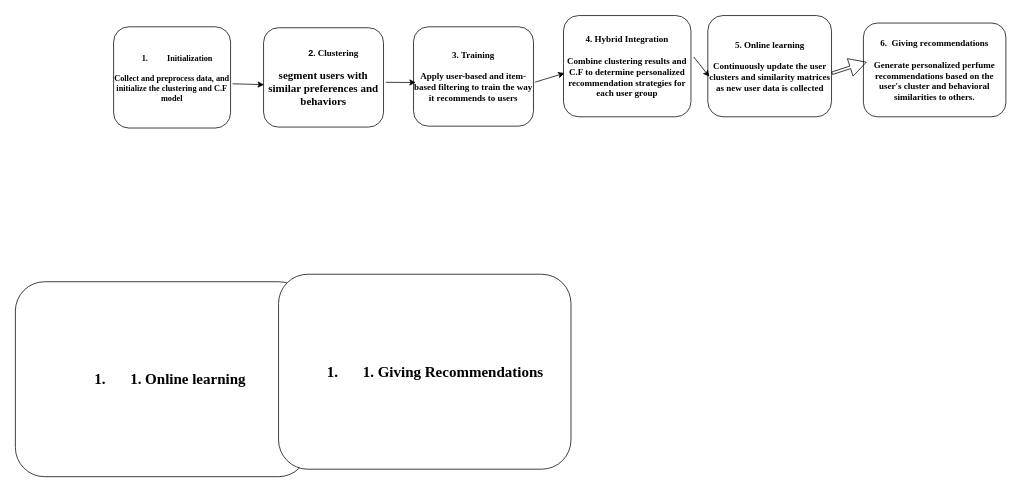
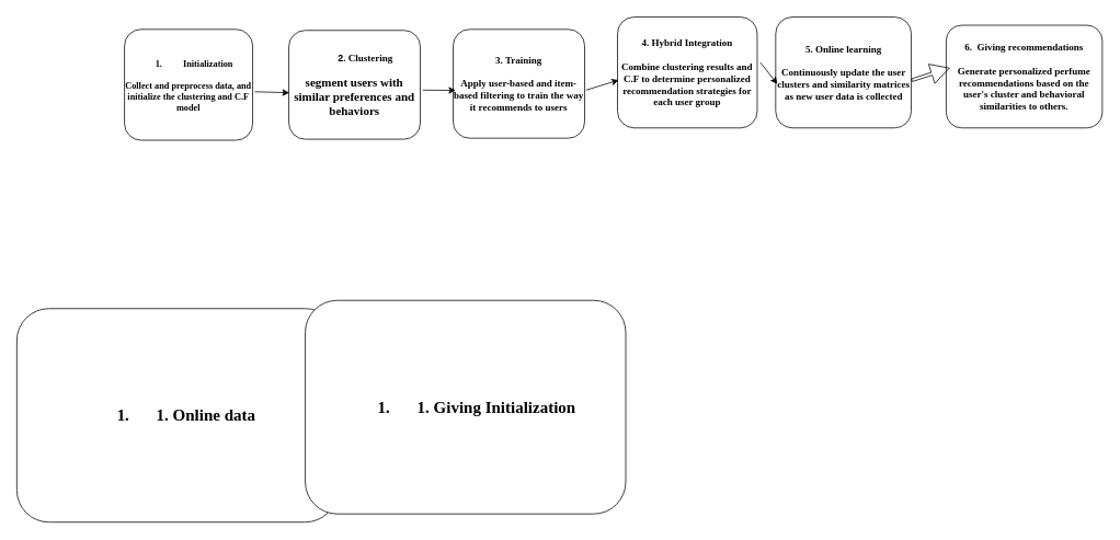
- <mxCell id="4" value="&lt;span id=&quot;docs-internal-guid-ec489c87-7fff-a89d-b190-7d89542970eb&quot;&gt;&lt;font style=&quot;color: light-dark(rgb(0, 0, 0), rgb(255, 255, 255));&quot;&gt;&lt;ol style=&quot;margin-top:0;margin-bottom:0;padding-inline-start:48px;&quot;&gt;&lt;li aria-level=&quot;1&quot; style=&quot;list-style-type: decimal; font-size: 15pt; font-family: Lora, serif; background-color: transparent; font-weight: 700; font-variant-numeric: normal; font-variant-east-asian: normal; font-variant-alternates: normal; font-variant-position: normal; font-variant-emoji: normal; vertical-align: baseline; white-space-collapse: preserve;&quot; dir=&quot;ltr&quot;&gt;&lt;p role=&quot;presentation&quot; style=&quot;line-height: 1.38; margin-top: 0pt; margin-bottom: 0pt;&quot; dir=&quot;ltr&quot;&gt;&lt;span id=&quot;docs-internal-guid-731f6139-7fff-8b46-1de5-6358d84a59c4&quot; style=&quot;font-weight:normal;&quot;&gt;&lt;/span&gt;&lt;/p&gt;&lt;ol style=&quot;margin-top:0;margin-bottom:0;padding-inline-start:48px;&quot;&gt;&lt;li aria-level=&quot;1&quot; style=&quot;list-style-type:decimal;font-size:15pt;font-family:Lora,serif;color:#000000;background-color:transparent;font-weight:700;font-style:normal;font-variant:normal;text-decoration:none;vertical-align:baseline;white-space:pre;&quot; dir=&quot;ltr&quot;&gt;&lt;p role=&quot;presentation&quot; style=&quot;line-height:1.38;margin-top:0pt;margin-bottom:0pt;&quot; dir=&quot;ltr&quot;&gt;&lt;span style=&quot;font-size:15pt;font-family:Lora,serif;color:#000000;background-color:transparent;font-weight:700;font-style:normal;font-variant:normal;text-decoration:none;vertical-align:baseline;white-space:pre;white-space:pre-wrap;&quot;&gt;Giving Recommendations&lt;/span&gt;&lt;/p&gt;&lt;/li&gt;&lt;/ol&gt;&lt;/li&gt;&lt;/ol&gt;&lt;/font&gt;&lt;/span&gt;" style="rounded=1;whiteSpace=wrap;html=1;" vertex="1" parent="1"><mxGeometry x="371" y="365" width="390" height="260" as="geometry" /></mxCell>
+ <mxCell id="4" value="&lt;span id=&quot;docs-internal-guid-ec489c87-7fff-a89d-b190-7d89542970eb&quot;&gt;&lt;font style=&quot;color: light-dark(rgb(0, 0, 0), rgb(255, 255, 255));&quot;&gt;&lt;ol style=&quot;margin-top:0;margin-bottom:0;padding-inline-start:48px;&quot;&gt;&lt;li aria-level=&quot;1&quot; style=&quot;list-style-type: decimal; font-size: 15pt; font-family: Lora, serif; background-color: transparent; font-weight: 700; font-variant-numeric: normal; font-variant-east-asian: normal; font-variant-alternates: normal; font-variant-position: normal; font-variant-emoji: normal; vertical-align: baseline; white-space-collapse: preserve;&quot; dir=&quot;ltr&quot;&gt;&lt;p role=&quot;presentation&quot; style=&quot;line-height: 1.38; margin-top: 0pt; margin-bottom: 0pt;&quot; dir=&quot;ltr&quot;&gt;&lt;span id=&quot;docs-internal-guid-731f6139-7fff-8b46-1de5-6358d84a59c4&quot; style=&quot;font-weight:normal;&quot;&gt;&lt;/span&gt;&lt;/p&gt;&lt;ol style=&quot;margin-top:0;margin-bottom:0;padding-inline-start:48px;&quot;&gt;&lt;li aria-level=&quot;1&quot; style=&quot;list-style-type:decimal;font-size:15pt;font-family:Lora,serif;color:#000000;background-color:transparent;font-weight:700;font-style:normal;font-variant:normal;text-decoration:none;vertical-align:baseline;white-space:pre;&quot; dir=&quot;ltr&quot;&gt;&lt;p role=&quot;presentation&quot; style=&quot;line-height:1.38;margin-top:0pt;margin-bottom:0pt;&quot; dir=&quot;ltr&quot;&gt;&lt;span style=&quot;font-size:15pt;font-family:Lora,serif;color:#000000;background-color:transparent;font-weight:700;font-style:normal;font-variant:normal;text-decoration:none;vertical-align:baseline;white-space:pre;white-space:pre-wrap;&quot;&gt;Giving Initialization&lt;/span&gt;&lt;/p&gt;&lt;/li&gt;&lt;/ol&gt;&lt;/li&gt;&lt;/ol&gt;&lt;/font&gt;&lt;/span&gt;" style="rounded=1;whiteSpace=wrap;html=1;" vertex="1" parent="1"><mxGeometry x="371" y="365" width="390" height="260" as="geometry" /></mxCell>
- <mxCell id="3" value="&lt;span id=&quot;docs-internal-guid-ec489c87-7fff-a89d-b190-7d89542970eb&quot;&gt;&lt;font style=&quot;color: light-dark(rgb(0, 0, 0), rgb(255, 255, 255));&quot;&gt;&lt;ol style=&quot;margin-top:0;margin-bottom:0;padding-inline-start:48px;&quot;&gt;&lt;li aria-level=&quot;1&quot; style=&quot;list-style-type: decimal; font-size: 15pt; font-family: Lora, serif; background-color: transparent; font-weight: 700; font-variant-numeric: normal; font-variant-east-asian: normal; font-variant-alternates: normal; font-variant-position: normal; font-variant-emoji: normal; vertical-align: baseline; white-space-collapse: preserve;&quot; dir=&quot;ltr&quot;&gt;&lt;p role=&quot;presentation&quot; style=&quot;line-height: 1.38; margin-top: 0pt; margin-bottom: 0pt;&quot; dir=&quot;ltr&quot;&gt;&lt;span id=&quot;docs-internal-guid-23b6f8d5-7fff-752d-ab61-a783120b3046&quot; style=&quot;font-weight:normal;&quot;&gt;&lt;/span&gt;&lt;/p&gt;&lt;ol style=&quot;margin-top:0;margin-bottom:0;padding-inline-start:48px;&quot;&gt;&lt;li aria-level=&quot;1&quot; style=&quot;list-style-type:decimal;font-size:15pt;font-family:Lora,serif;color:#000000;background-color:transparent;font-weight:700;font-style:normal;font-variant:normal;text-decoration:none;vertical-align:baseline;white-space:pre;&quot; dir=&quot;ltr&quot;&gt;&lt;p role=&quot;presentation&quot; style=&quot;line-height:1.38;margin-top:0pt;margin-bottom:0pt;&quot; dir=&quot;ltr&quot;&gt;&lt;span style=&quot;font-size:15pt;font-family:Lora,serif;color:#000000;background-color:transparent;font-weight:700;font-style:normal;font-variant:normal;text-decoration:none;vertical-align:baseline;white-space:pre;white-space:pre-wrap;&quot;&gt;Online learning&amp;nbsp;&lt;/span&gt;&lt;/p&gt;&lt;/li&gt;&lt;/ol&gt;&lt;/li&gt;&lt;/ol&gt;&lt;/font&gt;&lt;/span&gt;" style="rounded=1;whiteSpace=wrap;html=1;" vertex="1" parent="1"><mxGeometry x="20" y="375" width="390" height="260" as="geometry" /></mxCell>
+ <mxCell id="3" value="&lt;span id=&quot;docs-internal-guid-ec489c87-7fff-a89d-b190-7d89542970eb&quot;&gt;&lt;font style=&quot;color: light-dark(rgb(0, 0, 0), rgb(255, 255, 255));&quot;&gt;&lt;ol style=&quot;margin-top:0;margin-bottom:0;padding-inline-start:48px;&quot;&gt;&lt;li aria-level=&quot;1&quot; style=&quot;list-style-type: decimal; font-size: 15pt; font-family: Lora, serif; background-color: transparent; font-weight: 700; font-variant-numeric: normal; font-variant-east-asian: normal; font-variant-alternates: normal; font-variant-position: normal; font-variant-emoji: normal; vertical-align: baseline; white-space-collapse: preserve;&quot; dir=&quot;ltr&quot;&gt;&lt;p role=&quot;presentation&quot; style=&quot;line-height: 1.38; margin-top: 0pt; margin-bottom: 0pt;&quot; dir=&quot;ltr&quot;&gt;&lt;span id=&quot;docs-internal-guid-23b6f8d5-7fff-752d-ab61-a783120b3046&quot; style=&quot;font-weight:normal;&quot;&gt;&lt;/span&gt;&lt;/p&gt;&lt;ol style=&quot;margin-top:0;margin-bottom:0;padding-inline-start:48px;&quot;&gt;&lt;li aria-level=&quot;1&quot; style=&quot;list-style-type:decimal;font-size:15pt;font-family:Lora,serif;color:#000000;background-color:transparent;font-weight:700;font-style:normal;font-variant:normal;text-decoration:none;vertical-align:baseline;white-space:pre;&quot; dir=&quot;ltr&quot;&gt;&lt;p role=&quot;presentation&quot; style=&quot;line-height:1.38;margin-top:0pt;margin-bottom:0pt;&quot; dir=&quot;ltr&quot;&gt;&lt;span style=&quot;font-size:15pt;font-family:Lora,serif;color:#000000;background-color:transparent;font-weight:700;font-style:normal;font-variant:normal;text-decoration:none;vertical-align:baseline;white-space:pre;white-space:pre-wrap;&quot;&gt;Online data&amp;nbsp;&lt;/span&gt;&lt;/p&gt;&lt;/li&gt;&lt;/ol&gt;&lt;/li&gt;&lt;/ol&gt;&lt;/font&gt;&lt;/span&gt;" style="rounded=1;whiteSpace=wrap;html=1;" vertex="1" parent="1"><mxGeometry x="20" y="375" width="390" height="260" as="geometry" /></mxCell>
